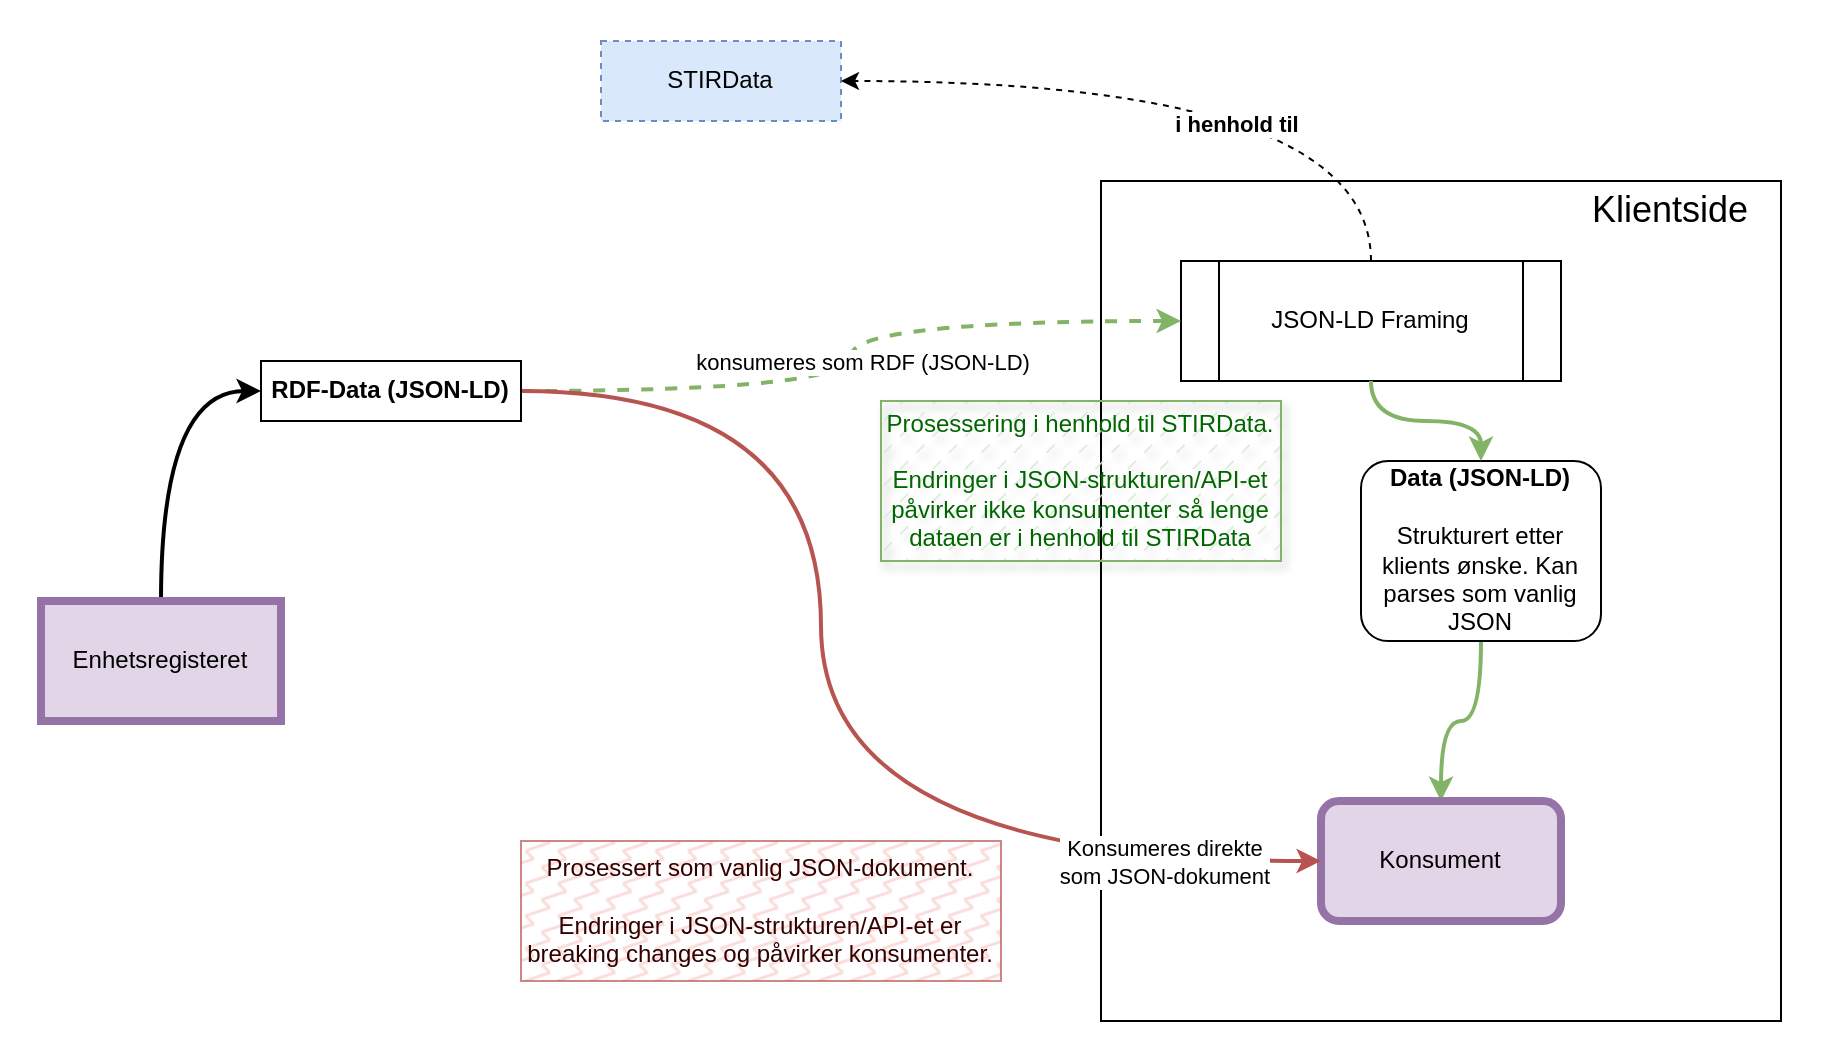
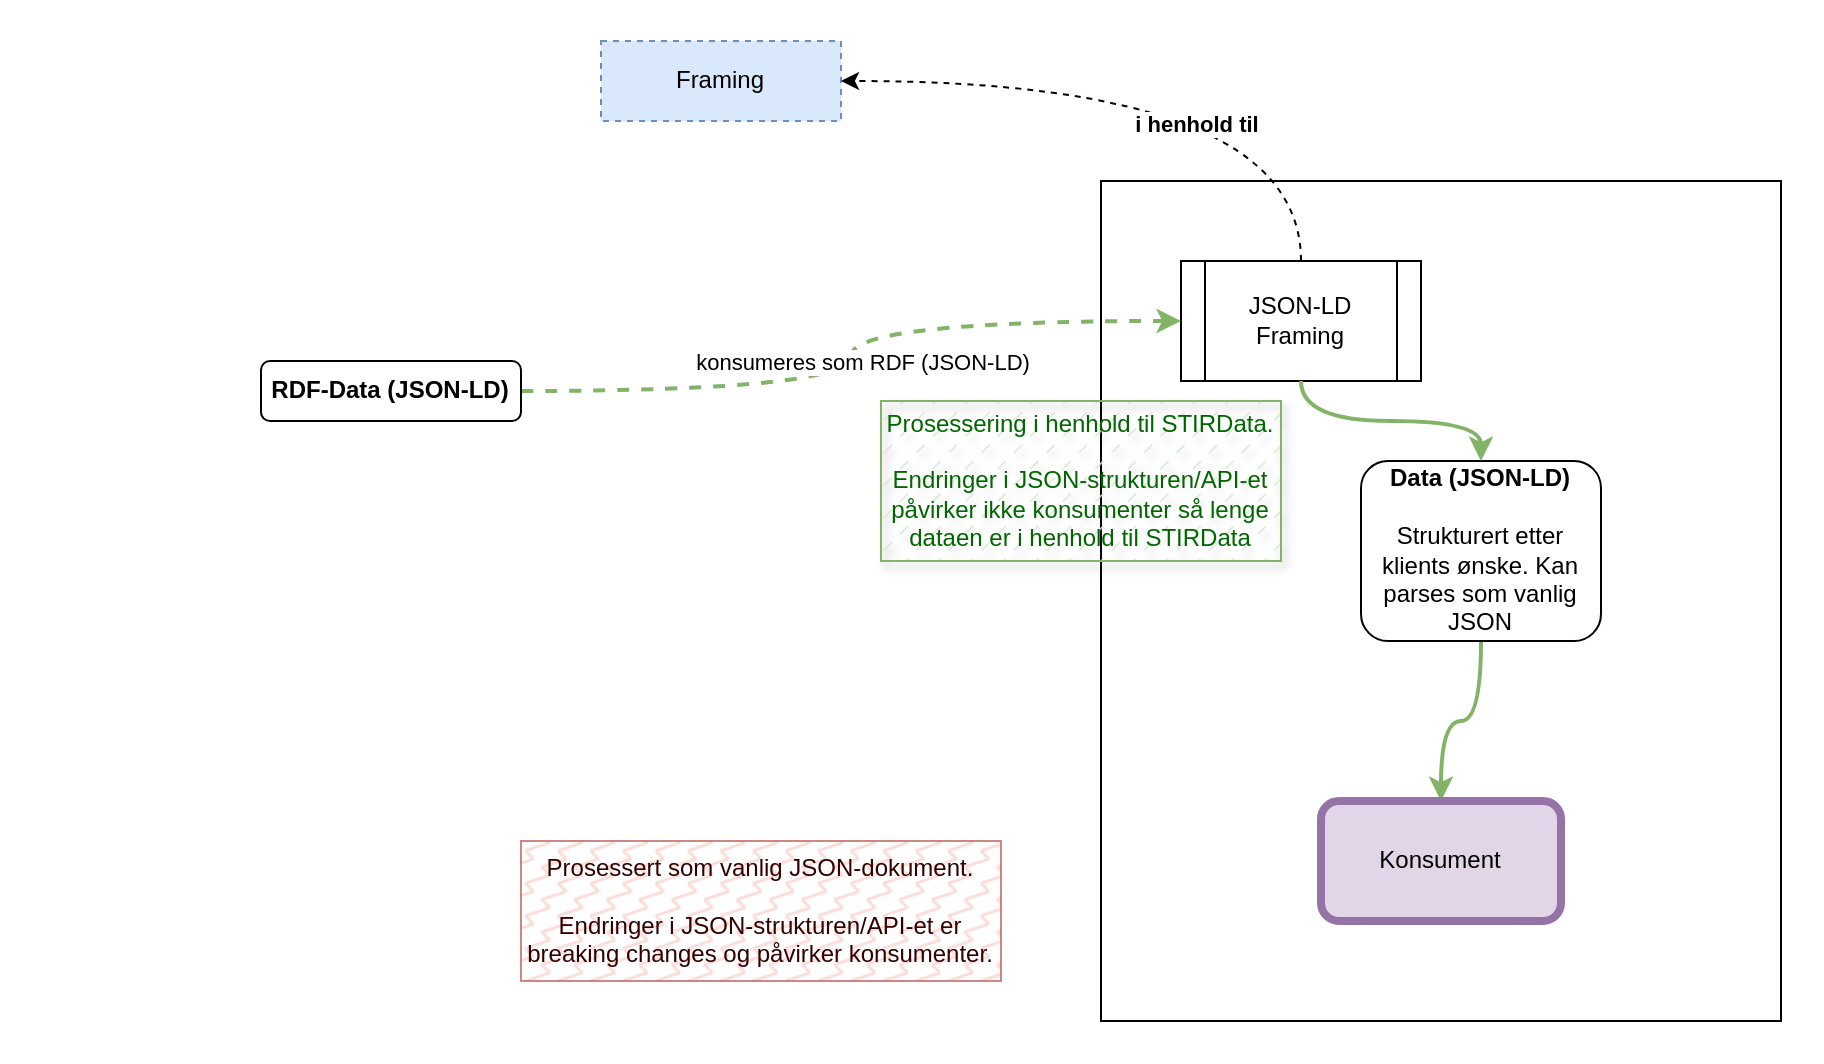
- <mxCell id="13" value="STIRData" style="rounded=0;whiteSpace=wrap;html=1;dashed=1;fillColor=#dae8fc;strokeColor=#6c8ebf;" vertex="1" parent="1"><mxGeometry x="300" y="20" width="120" height="40" as="geometry" /></mxCell>
+ <mxCell id="13" value="Framing" style="rounded=0;whiteSpace=wrap;html=1;dashed=1;fillColor=#dae8fc;strokeColor=#6c8ebf;" vertex="1" parent="1"><mxGeometry x="300" y="20" width="120" height="40" as="geometry" /></mxCell>
- <mxCell id="4" value="Klientside" style="text;html=1;align=center;verticalAlign=middle;whiteSpace=wrap;rounded=0;fontSize=18;" vertex="1" parent="2"><mxGeometry x="230" width="110" height="30" as="geometry" /></mxCell>
- <mxCell id="5" value="JSON-LD Framing" style="shape=process;whiteSpace=wrap;html=1;backgroundOutline=1;" vertex="1" parent="2"><mxGeometry x="40" y="40" width="190" height="60" as="geometry" /></mxCell>
+ <mxCell id="5" value="JSON-LD Framing" style="shape=process;whiteSpace=wrap;html=1;backgroundOutline=1;" vertex="1" parent="2"><mxGeometry x="40" y="40" width="120" height="60" as="geometry" /></mxCell>
- <mxCell id="18" value="RDF-Data (JSON-LD)" style="whiteSpace=wrap;html=1;fontStyle=1;rounded=0;" vertex="1" parent="1"><mxGeometry x="130" y="180" width="130" height="30" as="geometry" /></mxCell>
+ <mxCell id="18" value="RDF-Data (JSON-LD)" style="rounded=1;whiteSpace=wrap;html=1;fontStyle=1" vertex="1" parent="1"><mxGeometry x="130" y="180" width="130" height="30" as="geometry" /></mxCell>
- <mxCell id="11" style="edgeStyle=orthogonalEdgeStyle;rounded=0;orthogonalLoop=1;jettySize=auto;html=1;exitX=0.5;exitY=0;exitDx=0;exitDy=0;entryX=0;entryY=0.5;entryDx=0;entryDy=0;curved=1;strokeWidth=2;" edge="1" parent="1" source="12" target="18"><mxGeometry relative="1" as="geometry"><mxPoint x="180" y="180" as="targetPoint" /></mxGeometry></mxCell>
- <mxCell id="12" value="&lt;div&gt;Enhetsregisteret&lt;/div&gt;" style="rounded=0;whiteSpace=wrap;html=1;strokeWidth=4;fillColor=#e1d5e7;strokeColor=#9673a6;" vertex="1" parent="1"><mxGeometry x="20" y="300" width="120" height="60" as="geometry" /></mxCell>
- <mxCell id="16" style="edgeStyle=orthogonalEdgeStyle;rounded=0;orthogonalLoop=1;jettySize=auto;html=1;exitX=1;exitY=0.5;exitDx=0;exitDy=0;entryX=0;entryY=0.5;entryDx=0;entryDy=0;curved=1;strokeWidth=2;fillColor=#f8cecc;strokeColor=#b85450;" edge="1" parent="1" source="18" target="8"><mxGeometry relative="1" as="geometry"><Array as="points"><mxPoint x="410" y="195" /><mxPoint x="410" y="430" /></Array></mxGeometry></mxCell>
- <mxCell id="17" value="Konsumeres direkte&lt;div&gt;som JSON-dokument&lt;/div&gt;" style="edgeLabel;html=1;align=center;verticalAlign=middle;resizable=0;points=[];" vertex="1" connectable="0" parent="16"><mxGeometry x="0.627" y="3" relative="1" as="geometry"><mxPoint x="39" y="3" as="offset" /></mxGeometry></mxCell>
